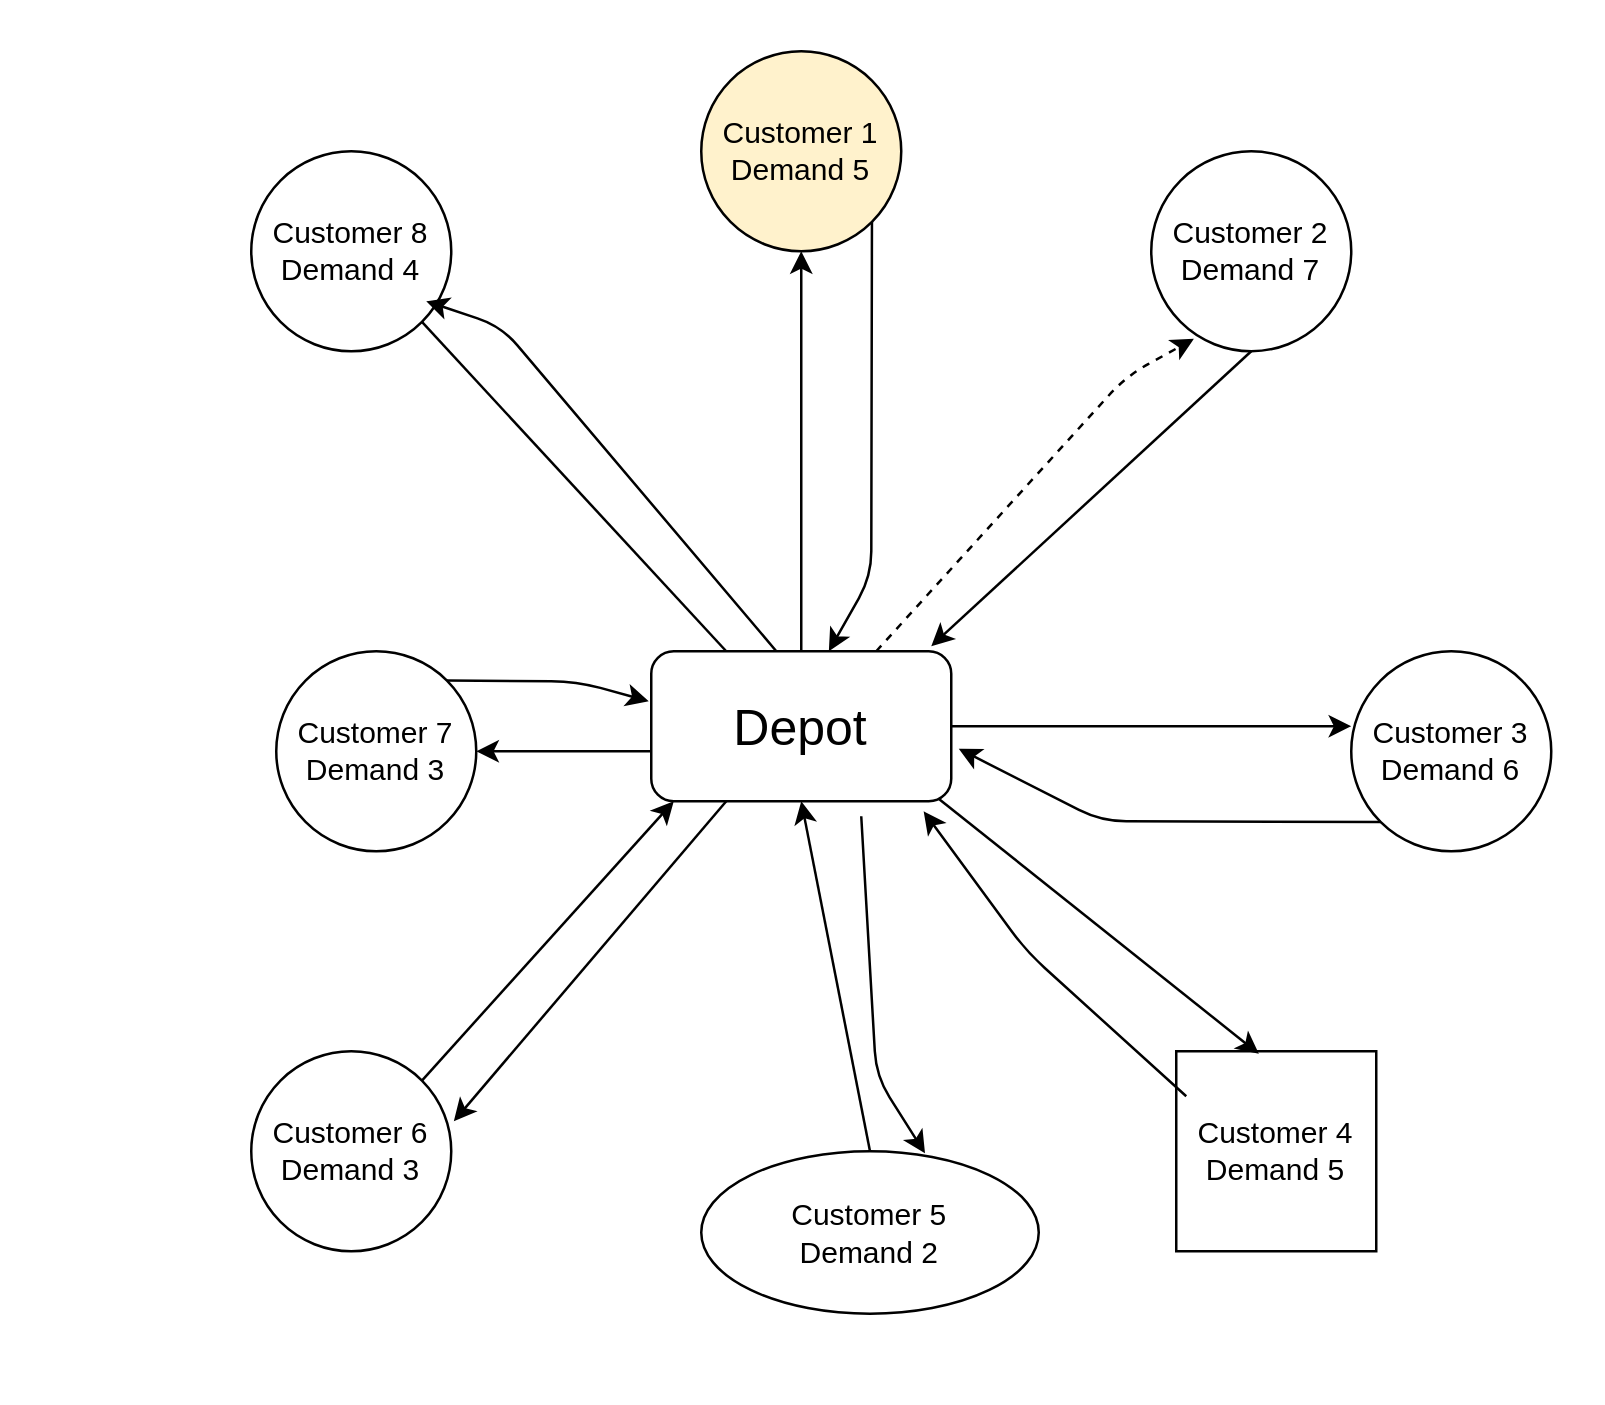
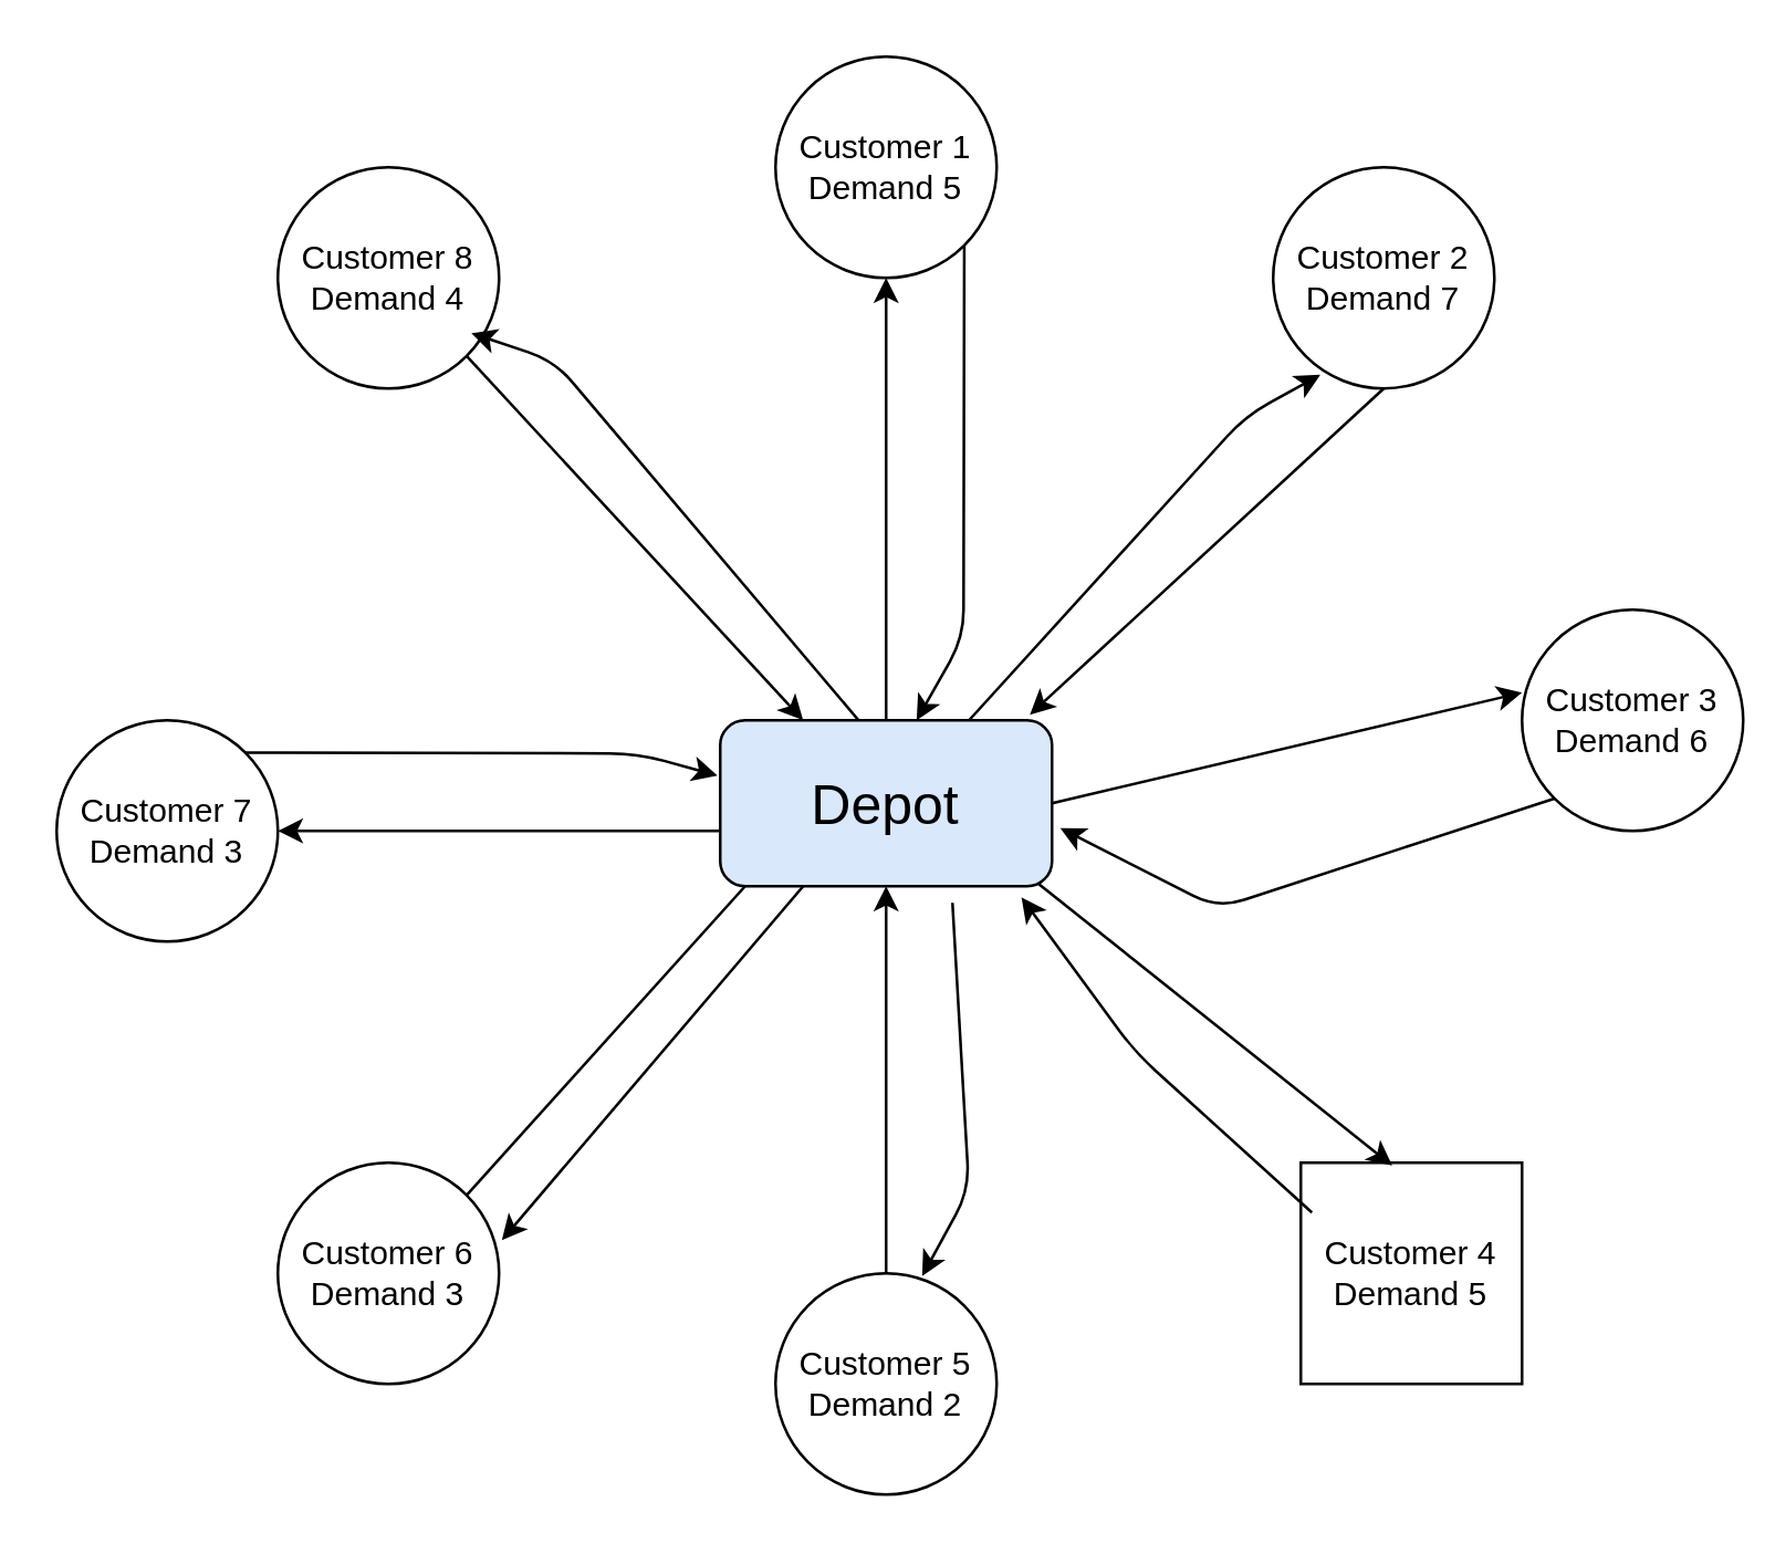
- <mxCell id="9" value="Customer 1&lt;br&gt;Demand 5" style="ellipse;whiteSpace=wrap;html=1;aspect=fixed;fillColor=#fff2cc;" parent="1" vertex="1"><mxGeometry x="280" y="20" width="80" height="80" as="geometry" /></mxCell>
+ <mxCell id="9" value="Customer 1&lt;br&gt;Demand 5" style="ellipse;whiteSpace=wrap;html=1;aspect=fixed;" parent="1" vertex="1"><mxGeometry x="280" y="20" width="80" height="80" as="geometry" /></mxCell>
- <mxCell id="26" value="" style="endArrow=classic;html=1;entryX=0.213;entryY=0.938;entryDx=0;entryDy=0;entryPerimeter=0;exitX=0.75;exitY=0;exitDx=0;exitDy=0;dashed=1;" edge="1" parent="1" source="2" target="8"><mxGeometry width="50" height="50" relative="1" as="geometry"><mxPoint x="640" y="200" as="sourcePoint" /><mxPoint x="511.96" y="318.02" as="targetPoint" /><Array as="points"><mxPoint x="450" y="150" /></Array></mxGeometry></mxCell>
+ <mxCell id="26" value="" style="endArrow=classic;html=1;entryX=0.213;entryY=0.938;entryDx=0;entryDy=0;entryPerimeter=0;exitX=0.75;exitY=0;exitDx=0;exitDy=0;" edge="1" parent="1" source="2" target="8"><mxGeometry width="50" height="50" relative="1" as="geometry"><mxPoint x="640" y="200" as="sourcePoint" /><mxPoint x="511.96" y="318.02" as="targetPoint" /><Array as="points"><mxPoint x="450" y="150" /></Array></mxGeometry></mxCell>
- <mxCell id="22" value="" style="endArrow=none;html=1;exitX=1;exitY=1;exitDx=0;exitDy=0;entryX=0.25;entryY=0;entryDx=0;entryDy=0;" parent="1" source="3" target="2" edge="1"><mxGeometry width="50" height="50" relative="1" as="geometry"><mxPoint x="-40" y="450" as="sourcePoint" /><mxPoint x="10" y="400" as="targetPoint" /></mxGeometry></mxCell>
+ <mxCell id="22" value="" style="endArrow=classic;html=1;exitX=1;exitY=1;exitDx=0;exitDy=0;entryX=0.25;entryY=0;entryDx=0;entryDy=0;" parent="1" source="3" target="2" edge="1"><mxGeometry width="50" height="50" relative="1" as="geometry"><mxPoint x="-40" y="450" as="sourcePoint" /><mxPoint x="10" y="400" as="targetPoint" /></mxGeometry></mxCell>
- <mxCell id="2" value="&lt;font style=&quot;font-size: 20px&quot;&gt;Depot&lt;/font&gt;" style="rounded=1;whiteSpace=wrap;html=1;" parent="1" vertex="1"><mxGeometry x="260" y="260" width="120" height="60" as="geometry" /></mxCell>
+ <mxCell id="2" value="&lt;font style=&quot;font-size: 20px&quot;&gt;Depot&lt;/font&gt;" style="rounded=1;whiteSpace=wrap;html=1;fillColor=#dae8fc;" parent="1" vertex="1"><mxGeometry x="260" y="260" width="120" height="60" as="geometry" /></mxCell>
- <mxCell id="4" value="Customer 7&lt;br&gt;Demand 3" style="ellipse;whiteSpace=wrap;html=1;aspect=fixed;" parent="1" vertex="1"><mxGeometry x="110" y="260" width="80" height="80" as="geometry" /></mxCell>
+ <mxCell id="4" value="Customer 7&lt;br&gt;Demand 3" style="ellipse;whiteSpace=wrap;html=1;aspect=fixed;" parent="1" vertex="1"><mxGeometry x="20" y="260" width="80" height="80" as="geometry" /></mxCell>
- <mxCell id="7" value="Customer 3&lt;br&gt;Demand 6" style="ellipse;whiteSpace=wrap;html=1;aspect=fixed;" parent="1" vertex="1"><mxGeometry x="540" y="260" width="80" height="80" as="geometry" /></mxCell>
+ <mxCell id="7" value="Customer 3&lt;br&gt;Demand 6" style="ellipse;whiteSpace=wrap;html=1;aspect=fixed;" parent="1" vertex="1"><mxGeometry x="550" y="220" width="80" height="80" as="geometry" /></mxCell>
- <mxCell id="19" value="" style="endArrow=classic;html=1;exitX=1;exitY=0;exitDx=0;exitDy=0;entryX=0.075;entryY=1;entryDx=0;entryDy=0;entryPerimeter=0;" parent="1" source="6" edge="1" target="2"><mxGeometry width="50" height="50" relative="1" as="geometry"><mxPoint x="-40" y="600" as="sourcePoint" /><mxPoint x="330" y="321" as="targetPoint" /></mxGeometry></mxCell>
+ <mxCell id="19" value="" style="endArrow=none;html=1;exitX=1;exitY=0;exitDx=0;exitDy=0;entryX=0.075;entryY=1;entryDx=0;entryDy=0;entryPerimeter=0;" parent="1" source="6" edge="1" target="2"><mxGeometry width="50" height="50" relative="1" as="geometry"><mxPoint x="-40" y="600" as="sourcePoint" /><mxPoint x="330" y="321" as="targetPoint" /></mxGeometry></mxCell>
- <mxCell id="10" value="Customer 5&lt;br&gt;Demand 2" style="ellipse;whiteSpace=wrap;html=1;aspect=fixed;" parent="1" vertex="1"><mxGeometry x="280" y="460" width="135" height="65" as="geometry" /></mxCell>
+ <mxCell id="10" value="Customer 5&lt;br&gt;Demand 2" style="ellipse;whiteSpace=wrap;html=1;aspect=fixed;" parent="1" vertex="1"><mxGeometry x="280" y="460" width="80" height="80" as="geometry" /></mxCell>
